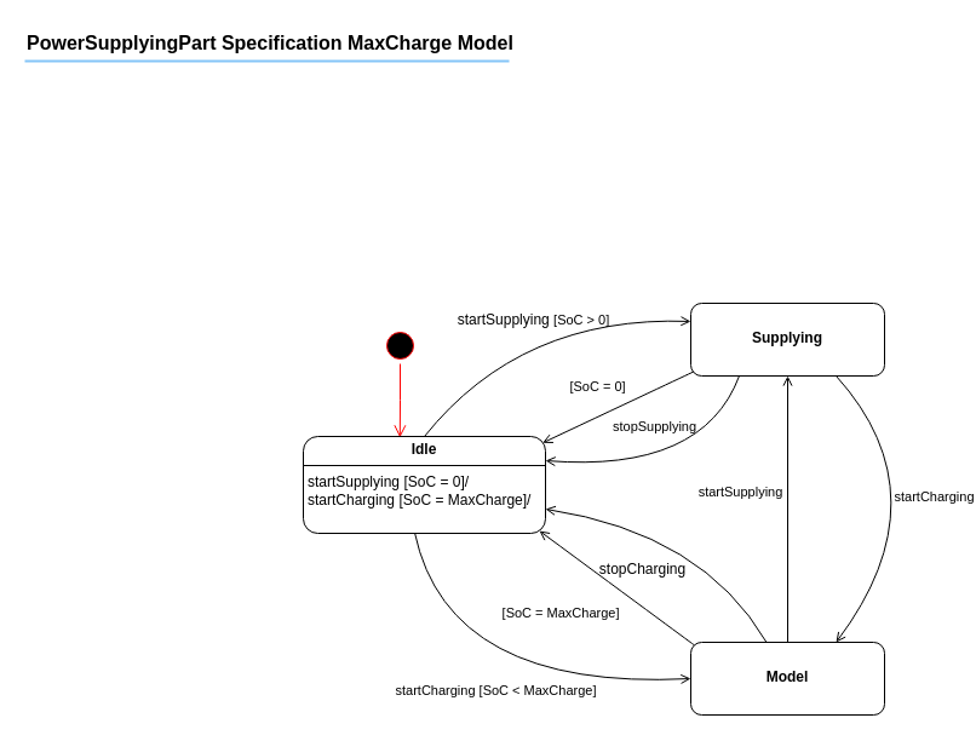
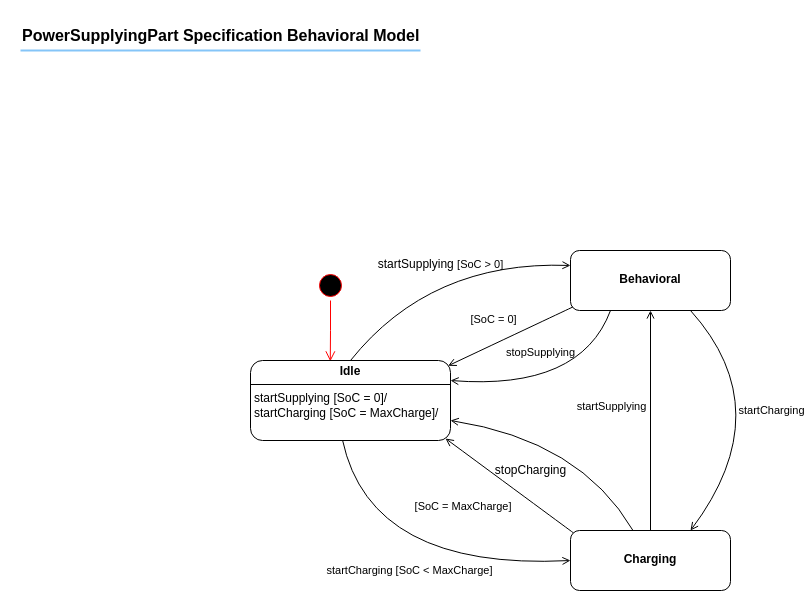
- <mxCell id="2" value="&lt;b&gt;PowerSupplyingPart Specification MaxCharge Model&lt;/b&gt;" style="text;fontSize=16;verticalAlign=middle;strokeColor=none;fillColor=none;whiteSpace=wrap;html=1;" parent="1" vertex="1"><mxGeometry x="20" y="20" width="430" height="30" as="geometry" /></mxCell>
+ <mxCell id="2" value="&lt;b&gt;PowerSupplyingPart Specification Behavioral Model&lt;/b&gt;" style="text;fontSize=16;verticalAlign=middle;strokeColor=none;fillColor=none;whiteSpace=wrap;html=1;" parent="1" vertex="1"><mxGeometry x="20" y="20" width="430" height="30" as="geometry" /></mxCell>
- <mxCell id="14" value="&lt;p style=&quot;margin:0px;margin-top:4px;text-align:center;&quot;&gt;&lt;b&gt;&lt;br&gt;&lt;/b&gt;&lt;/p&gt;&lt;p style=&quot;margin:0px;margin-top:4px;text-align:center;&quot;&gt;&lt;b&gt;Supplying&lt;/b&gt;&lt;/p&gt;&lt;p style=&quot;margin:0px;margin-left:4px;&quot;&gt;&lt;br&gt;&lt;/p&gt;&lt;p style=&quot;margin:0px;margin-left:4px;&quot;&gt;&lt;br&gt;&lt;/p&gt;" style="verticalAlign=top;align=left;overflow=fill;html=1;whiteSpace=wrap;rounded=1;" parent="1" vertex="1"><mxGeometry x="570" y="250" width="160" height="60" as="geometry" /></mxCell>
+ <mxCell id="14" value="&lt;p style=&quot;margin:0px;margin-top:4px;text-align:center;&quot;&gt;&lt;b&gt;&lt;br&gt;&lt;/b&gt;&lt;/p&gt;&lt;p style=&quot;margin:0px;margin-top:4px;text-align:center;&quot;&gt;&lt;b&gt;Behavioral&lt;/b&gt;&lt;/p&gt;&lt;p style=&quot;margin:0px;margin-left:4px;&quot;&gt;&lt;br&gt;&lt;/p&gt;&lt;p style=&quot;margin:0px;margin-left:4px;&quot;&gt;&lt;br&gt;&lt;/p&gt;" style="verticalAlign=top;align=left;overflow=fill;html=1;whiteSpace=wrap;rounded=1;" parent="1" vertex="1"><mxGeometry x="570" y="250" width="160" height="60" as="geometry" /></mxCell>
- <mxCell id="21" value="&lt;p style=&quot;margin:0px;margin-top:4px;text-align:center;&quot;&gt;&lt;b&gt;&lt;br&gt;&lt;/b&gt;&lt;/p&gt;&lt;p style=&quot;margin:0px;margin-top:4px;text-align:center;&quot;&gt;&lt;b&gt;Model&lt;/b&gt;&lt;/p&gt;&lt;div&gt;&lt;p style=&quot;margin: 0px 0px 0px 4px;&quot;&gt;&lt;br&gt;&lt;/p&gt;&lt;/div&gt;&lt;p style=&quot;margin: 0px 0px 0px 4px;&quot;&gt;&lt;br&gt;&lt;/p&gt;" style="verticalAlign=top;align=left;overflow=fill;html=1;whiteSpace=wrap;rounded=1;" parent="1" vertex="1"><mxGeometry x="570" y="530" width="160" height="60" as="geometry" /></mxCell>
+ <mxCell id="21" value="&lt;p style=&quot;margin:0px;margin-top:4px;text-align:center;&quot;&gt;&lt;b&gt;&lt;br&gt;&lt;/b&gt;&lt;/p&gt;&lt;p style=&quot;margin:0px;margin-top:4px;text-align:center;&quot;&gt;&lt;b&gt;Charging&lt;/b&gt;&lt;/p&gt;&lt;div&gt;&lt;p style=&quot;margin: 0px 0px 0px 4px;&quot;&gt;&lt;br&gt;&lt;/p&gt;&lt;/div&gt;&lt;p style=&quot;margin: 0px 0px 0px 4px;&quot;&gt;&lt;br&gt;&lt;/p&gt;" style="verticalAlign=top;align=left;overflow=fill;html=1;whiteSpace=wrap;rounded=1;" parent="1" vertex="1"><mxGeometry x="570" y="530" width="160" height="60" as="geometry" /></mxCell>
